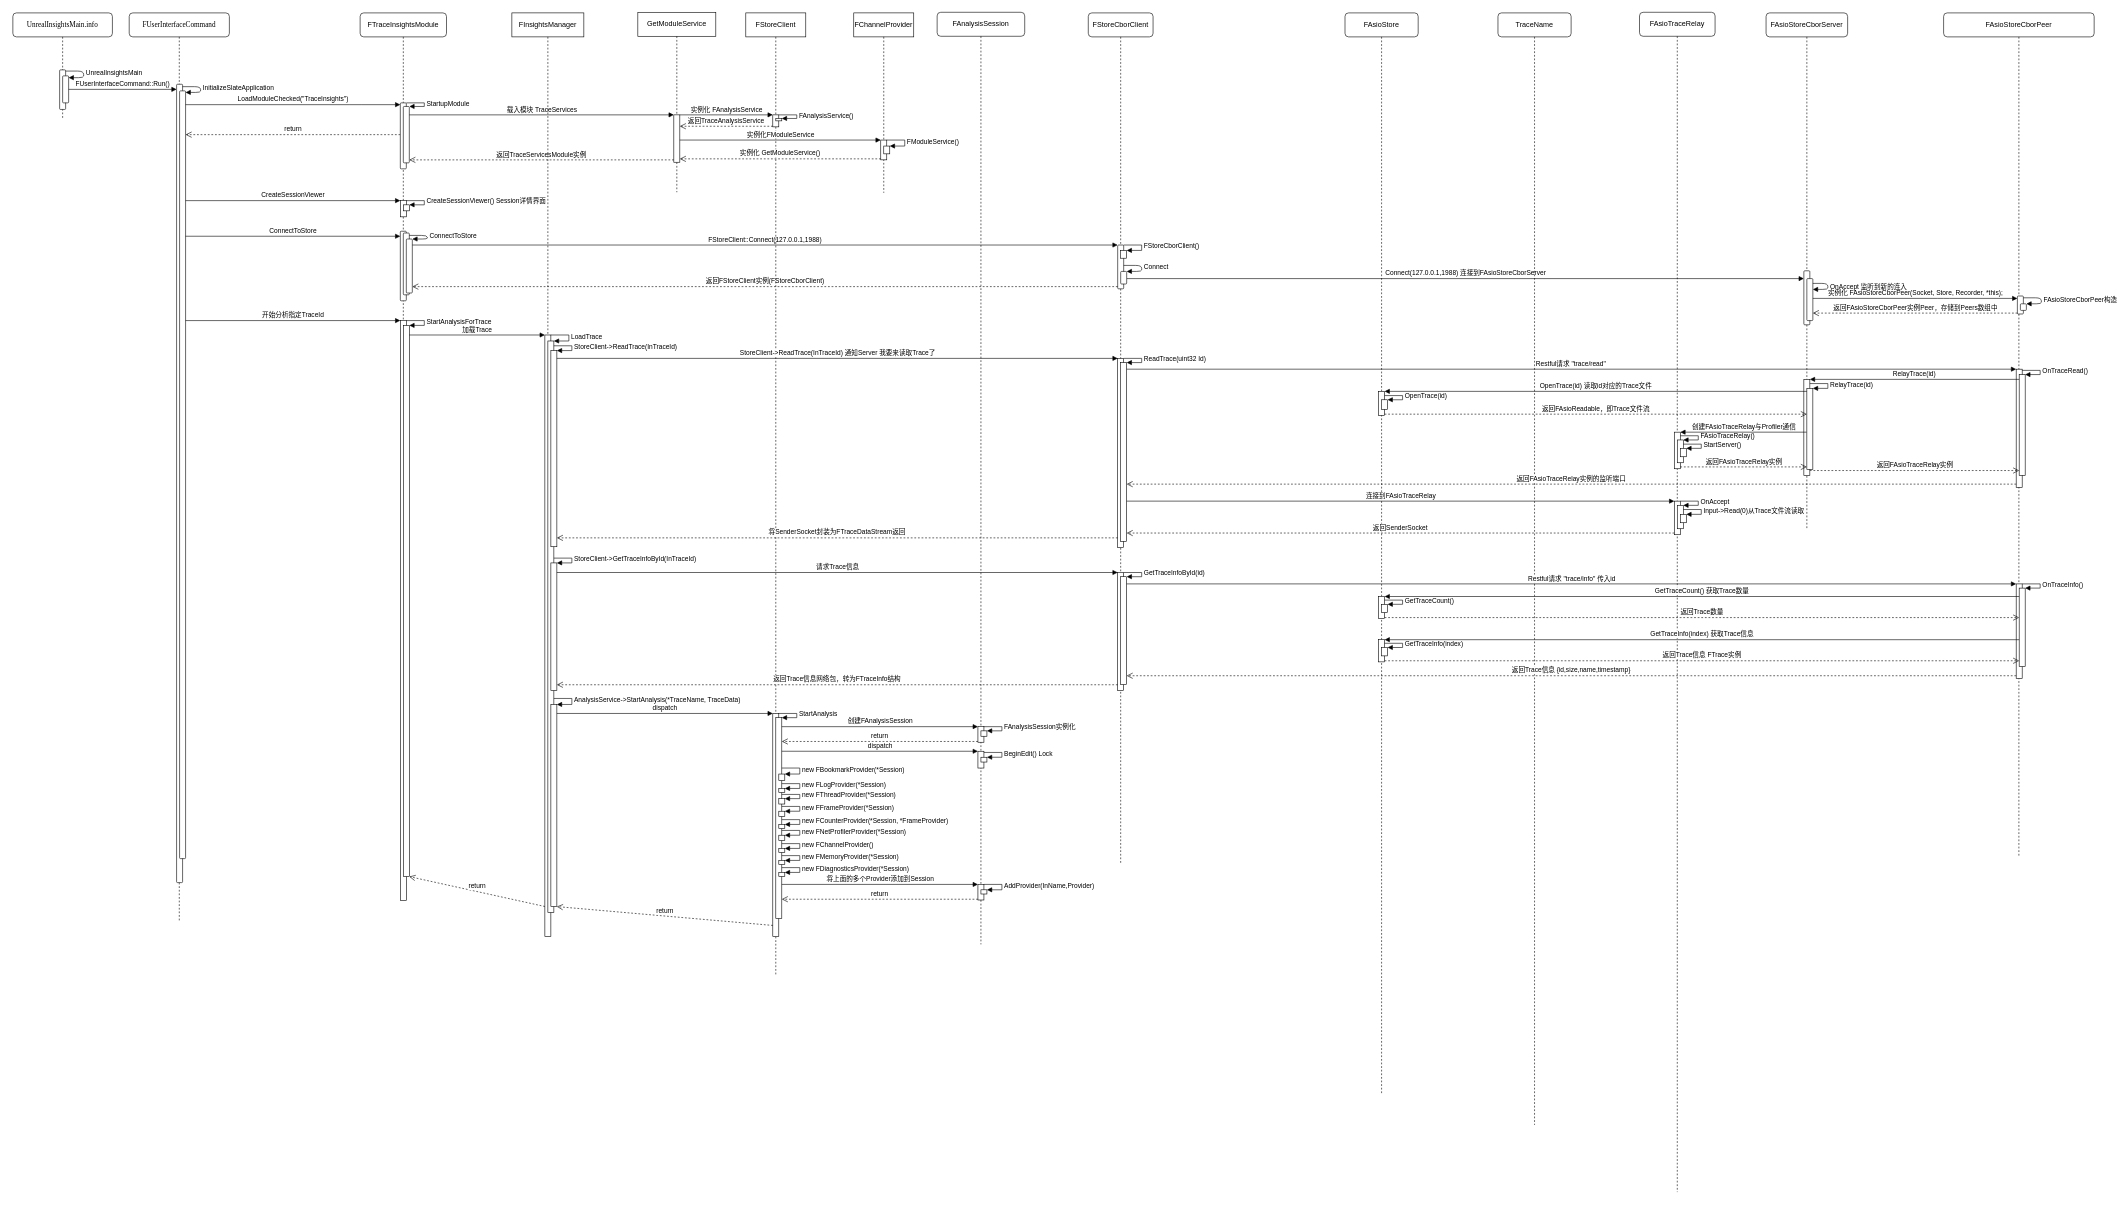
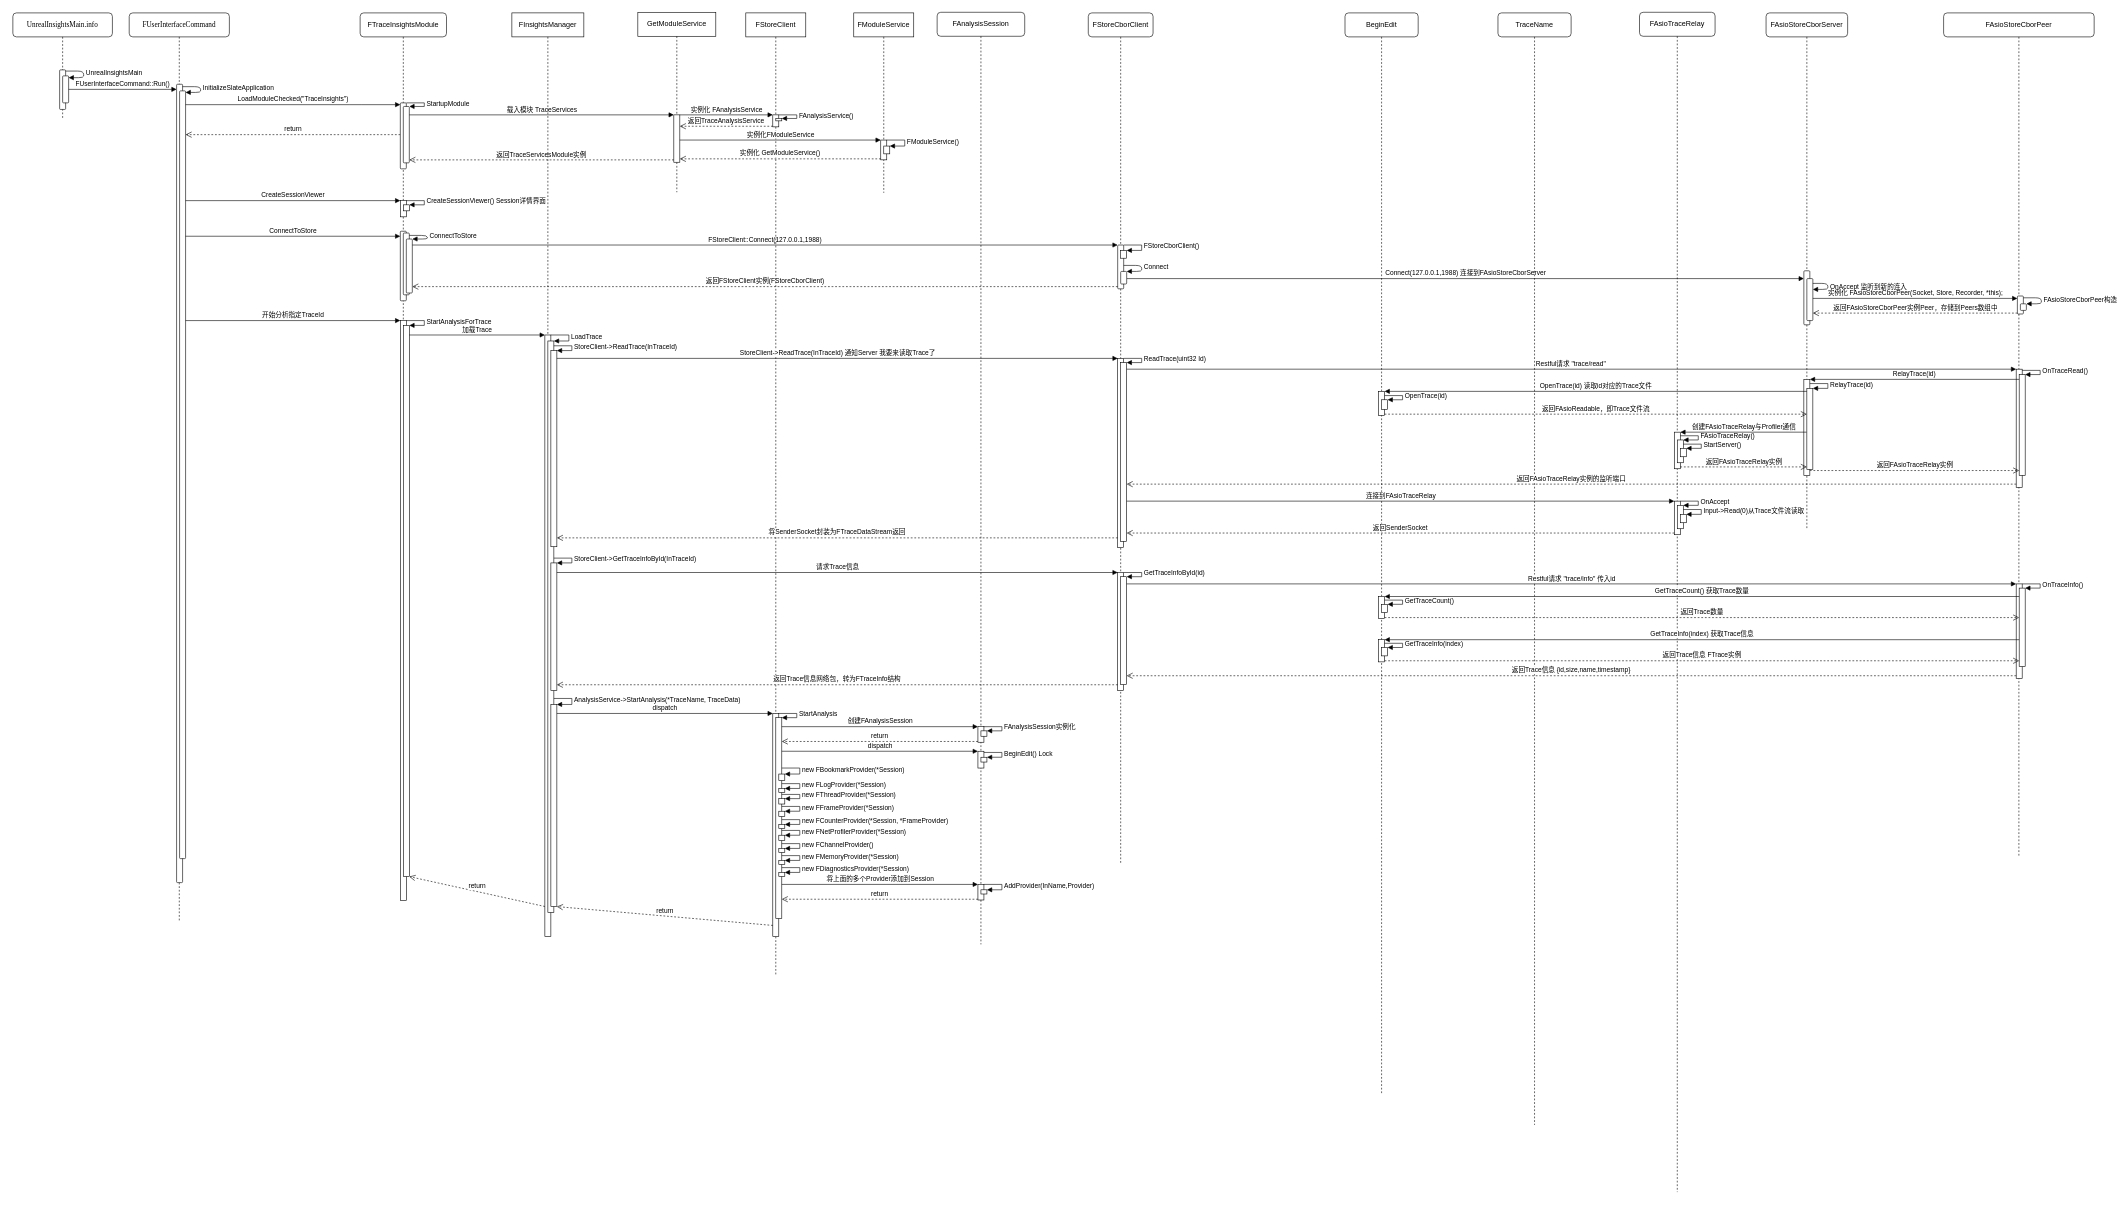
- <mxCell id="84" value="FChannelProvider" style="shape=umlLifeline;perimeter=lifelinePerimeter;whiteSpace=wrap;html=1;container=1;collapsible=0;recursiveResize=0;outlineConnect=0;" parent="1" vertex="1"><mxGeometry x="1422" y="21" width="100" height="300" as="geometry" /></mxCell>
+ <mxCell id="84" value="FModuleService" style="shape=umlLifeline;perimeter=lifelinePerimeter;whiteSpace=wrap;html=1;container=1;collapsible=0;recursiveResize=0;outlineConnect=0;" parent="1" vertex="1"><mxGeometry x="1422" y="21" width="100" height="300" as="geometry" /></mxCell>
- <mxCell id="91" value="FAsioStore" style="shape=umlLifeline;perimeter=lifelinePerimeter;whiteSpace=wrap;html=1;container=1;collapsible=0;recursiveResize=0;outlineConnect=0;rounded=1;labelBackgroundColor=none;" parent="1" vertex="1"><mxGeometry x="2241" y="21" width="122" height="1803" as="geometry" /></mxCell>
+ <mxCell id="91" value="BeginEdit" style="shape=umlLifeline;perimeter=lifelinePerimeter;whiteSpace=wrap;html=1;container=1;collapsible=0;recursiveResize=0;outlineConnect=0;rounded=1;labelBackgroundColor=none;" parent="1" vertex="1"><mxGeometry x="2241" y="21" width="122" height="1803" as="geometry" /></mxCell>
